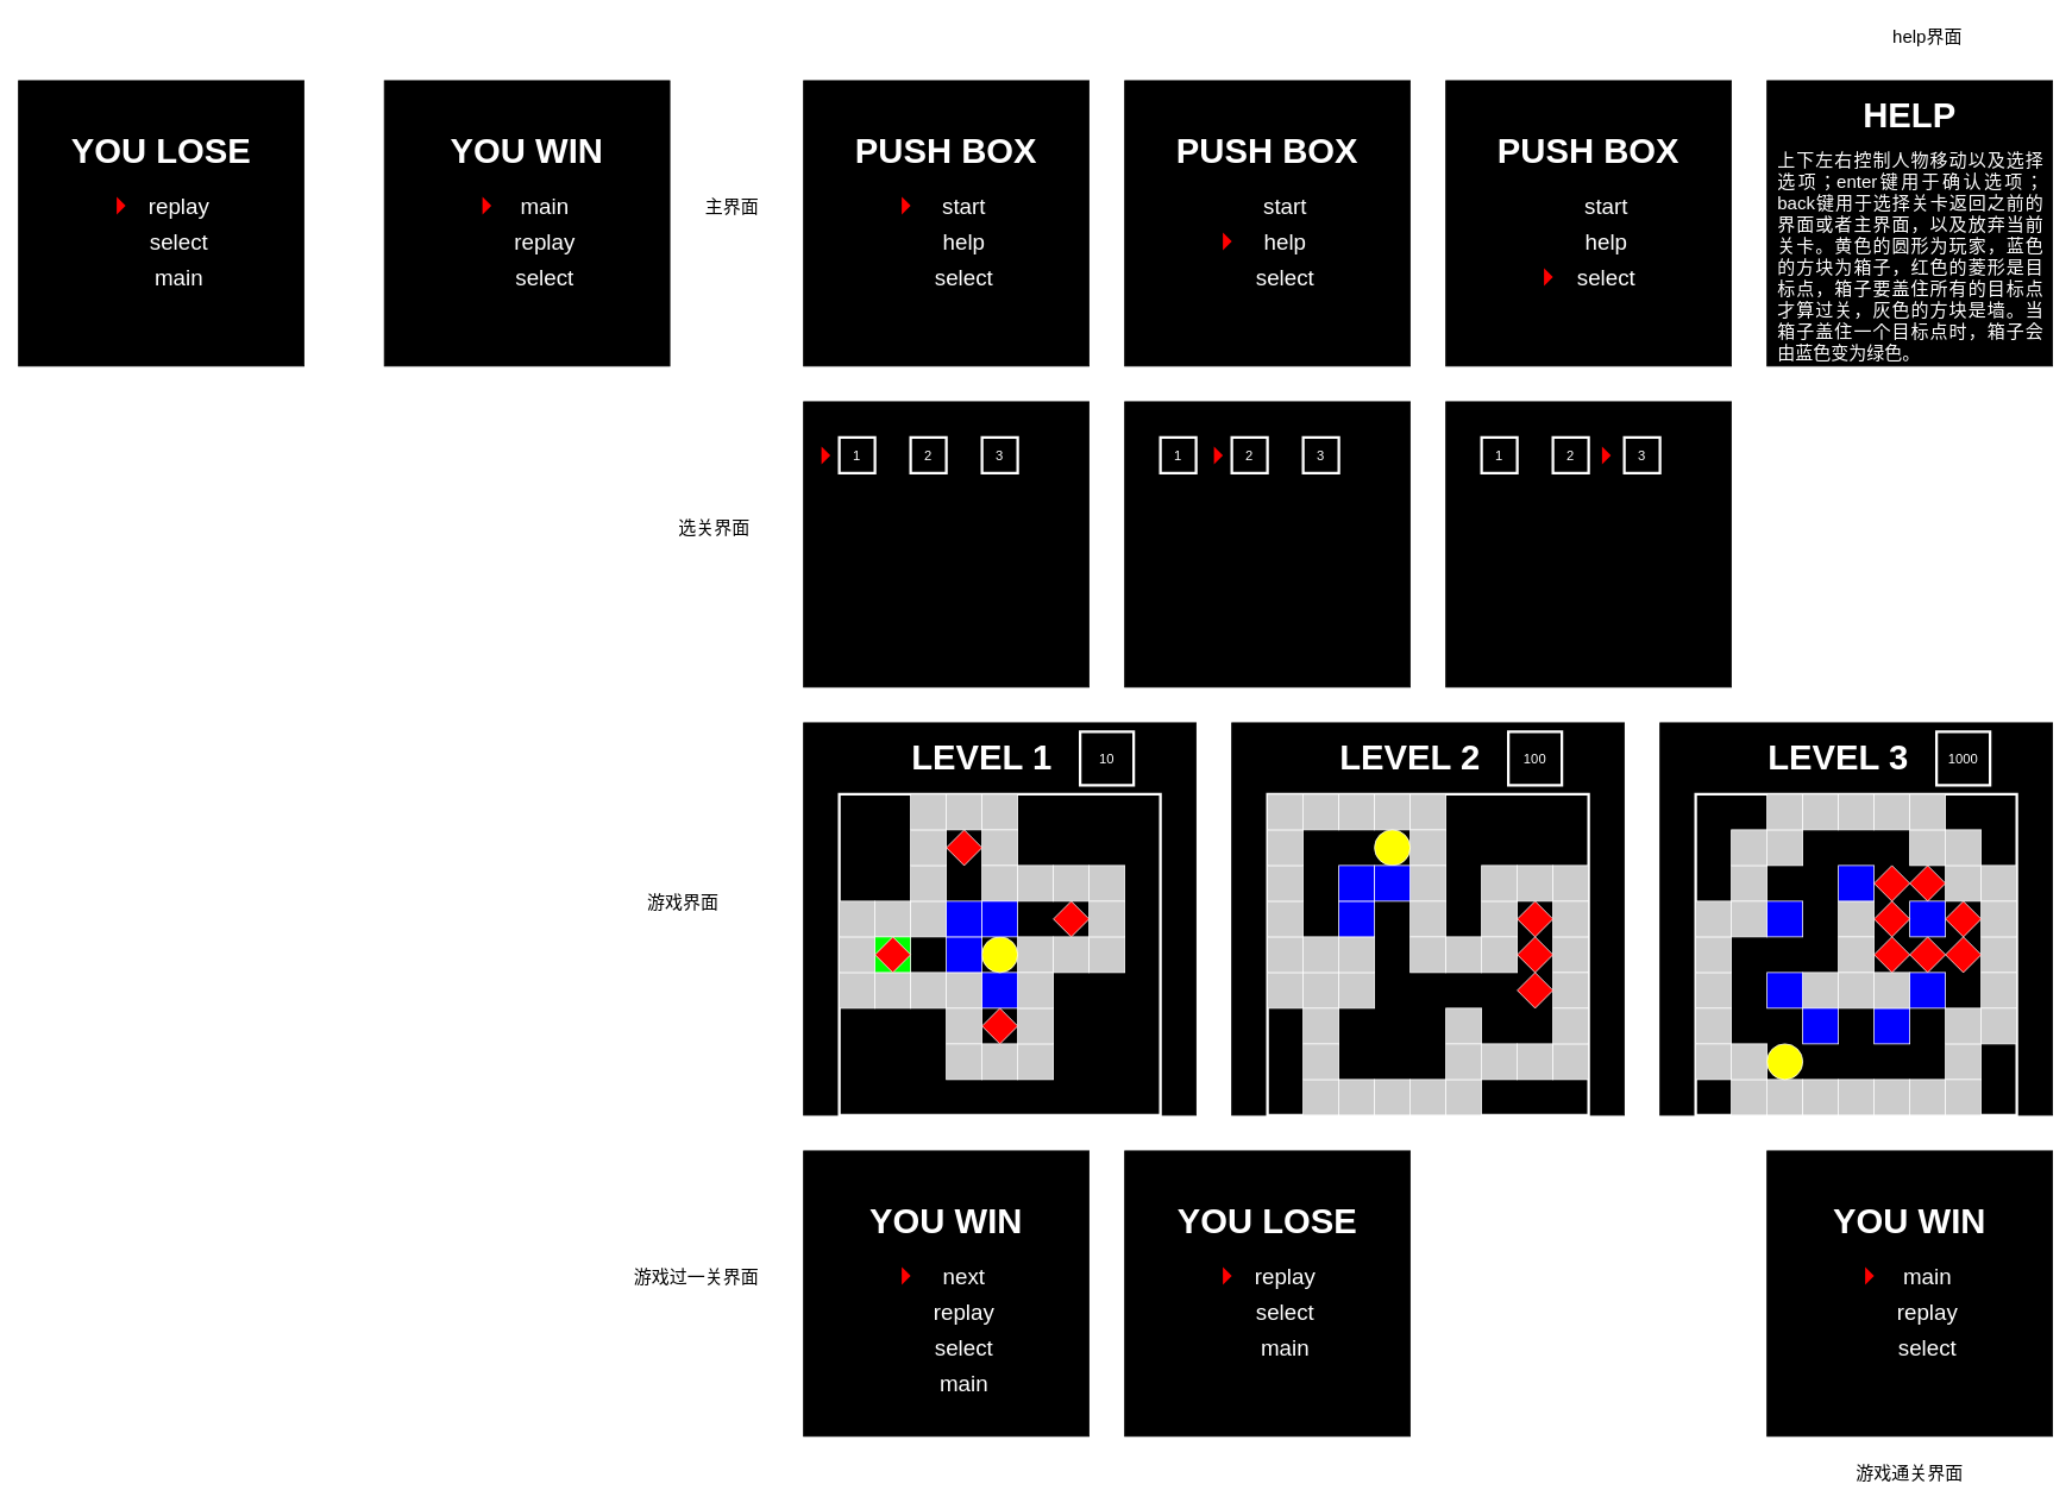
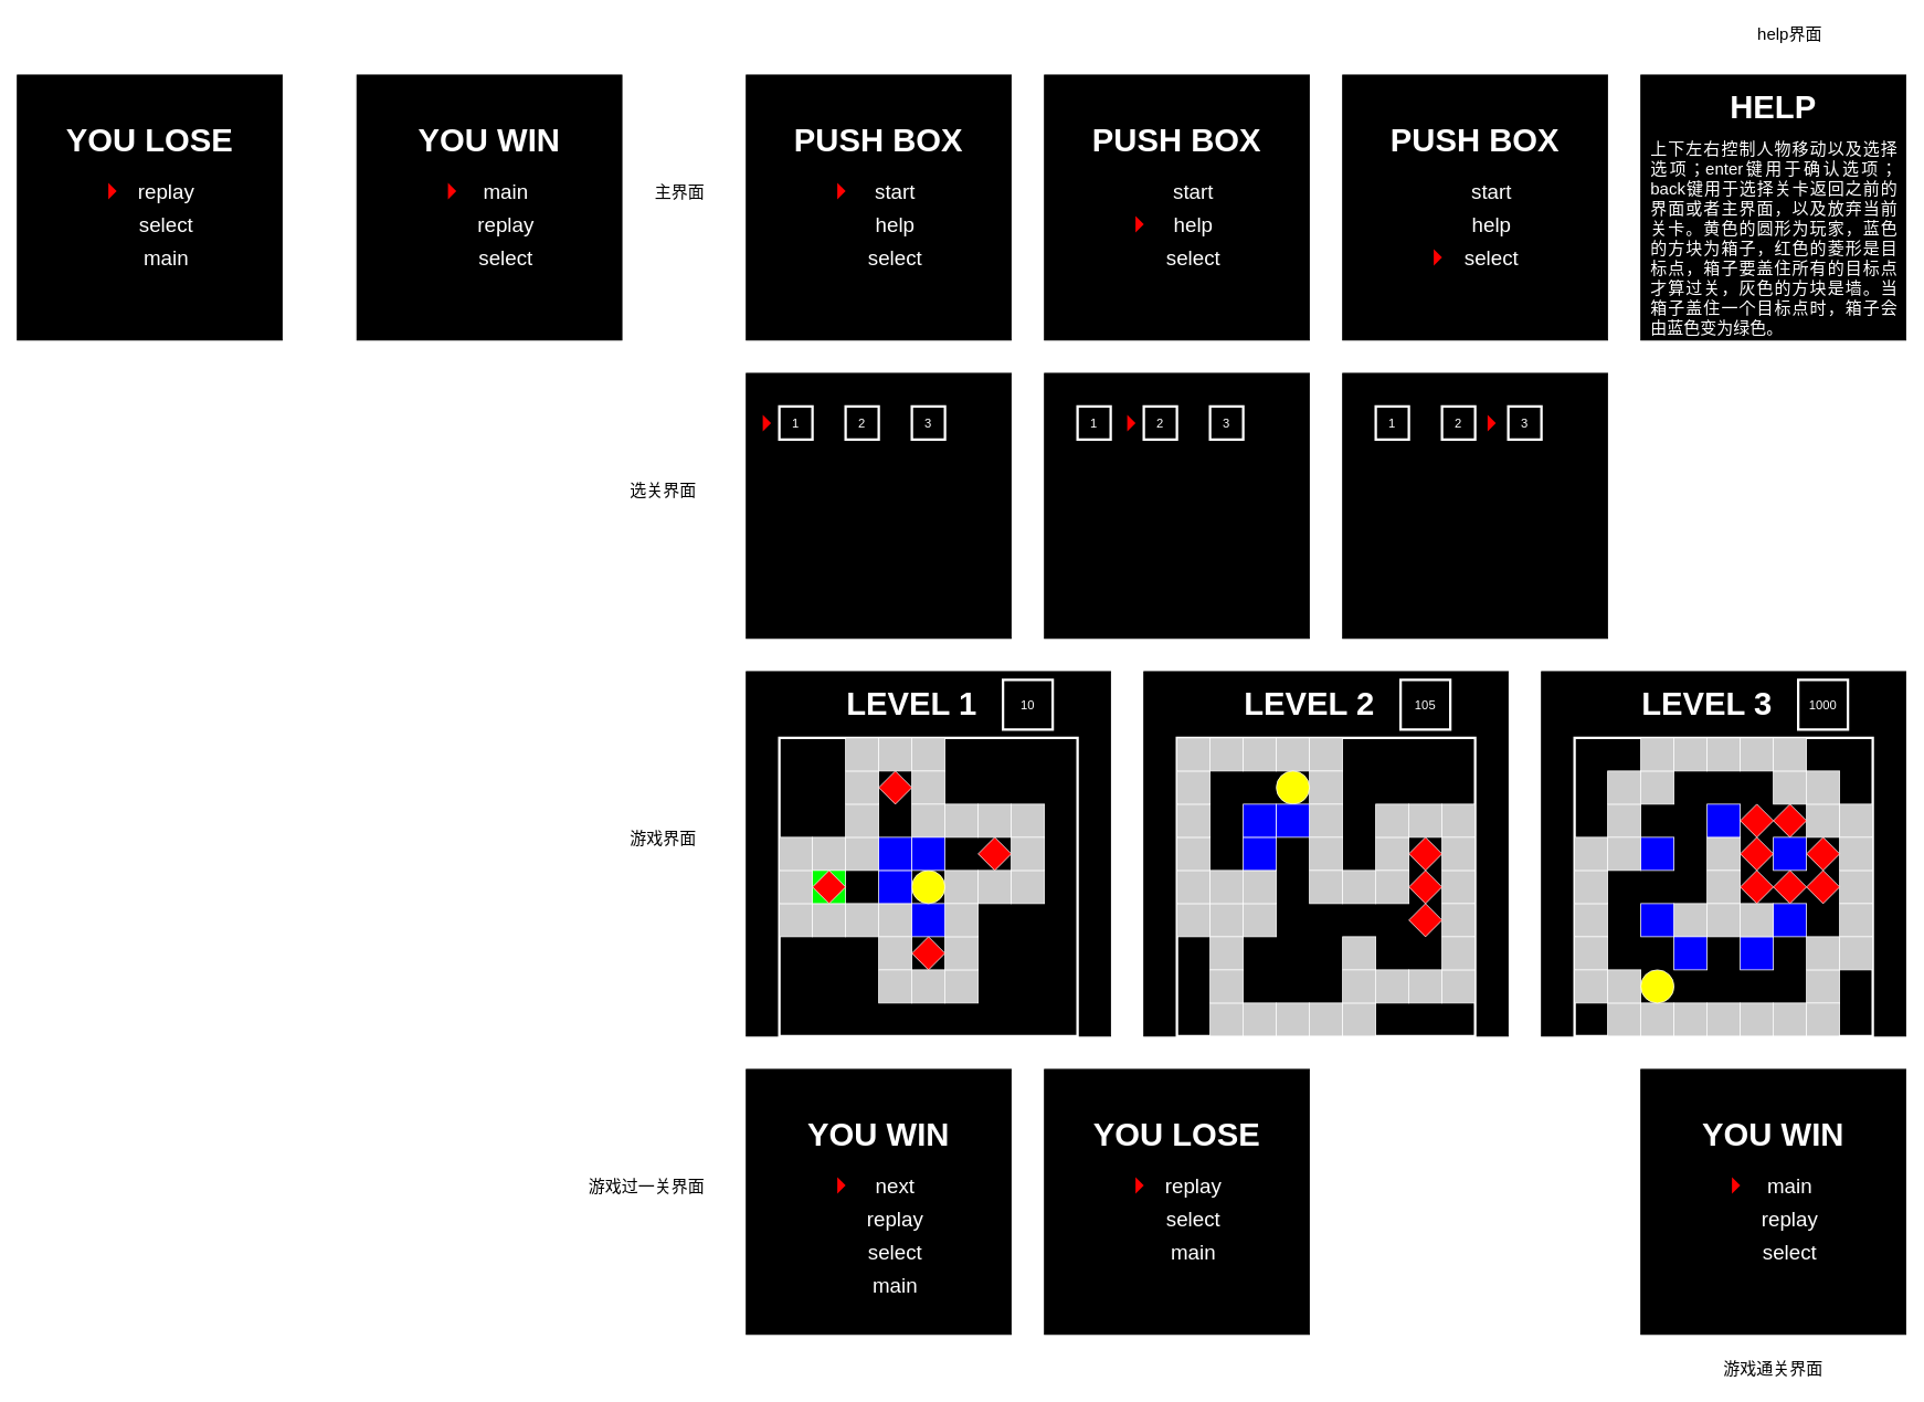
- <mxCell id="70" value="&lt;font color=&quot;#ffffff&quot; style=&quot;font-size: 15px&quot;&gt;100&lt;/font&gt;" style="whiteSpace=wrap;html=1;aspect=fixed;strokeColor=#FFFFFF;strokeWidth=3;fillColor=none;" parent="1" vertex="1"><mxGeometry x="1690" y="820" width="60" height="60" as="geometry" /></mxCell>
+ <mxCell id="70" value="&lt;font color=&quot;#ffffff&quot; style=&quot;font-size: 15px&quot;&gt;105&lt;/font&gt;" style="whiteSpace=wrap;html=1;aspect=fixed;strokeColor=#FFFFFF;strokeWidth=3;fillColor=none;" parent="1" vertex="1"><mxGeometry x="1690" y="820" width="60" height="60" as="geometry" /></mxCell>
- <mxCell id="66" value="&lt;font style=&quot;font-size: 20px&quot;&gt;游戏界面&lt;/font&gt;" style="text;html=1;strokeColor=none;fillColor=none;align=center;verticalAlign=middle;whiteSpace=wrap;rounded=0;" parent="1" vertex="1"><mxGeometry x="705" y="990" width="120" height="40" as="geometry" /></mxCell>
+ <mxCell id="66" value="&lt;font style=&quot;font-size: 20px&quot;&gt;游戏界面&lt;/font&gt;" style="text;html=1;strokeColor=none;fillColor=none;align=center;verticalAlign=middle;whiteSpace=wrap;rounded=0;" parent="1" vertex="1"><mxGeometry x="740" y="990" width="120" height="40" as="geometry" /></mxCell>
